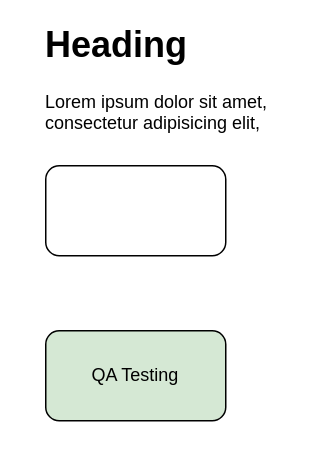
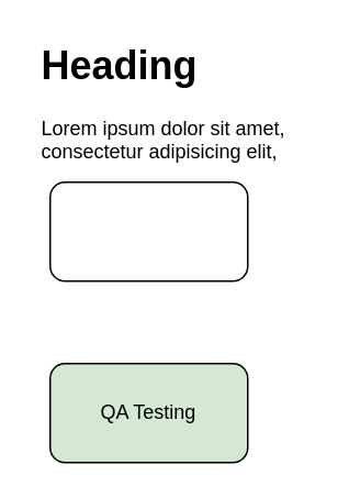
- <mxCell id="3" value="&lt;h1&gt;Heading&lt;/h1&gt;&lt;p&gt;Lorem ipsum dolor sit amet, consectetur adipisicing elit, sed do eiusmod tempor incididunt ut labore et dolore magna aliqua.&lt;/p&gt;" style="text;html=1;strokeColor=none;fillColor=none;spacing=5;spacingTop=-20;whiteSpace=wrap;overflow=hidden;rounded=0;" vertex="1" parent="1"><mxGeometry x="25" y="10" width="170" height="80" as="geometry" /></mxCell>
+ <mxCell id="3" value="&lt;h1&gt;Heading&lt;/h1&gt;&lt;p&gt;Lorem ipsum dolor sit amet, consectetur adipisicing elit, sed do eiusmod tempor incididunt ut labore et dolore magna aliqua.&lt;/p&gt;" style="text;html=1;strokeColor=none;fillColor=none;spacing=5;spacingTop=-20;whiteSpace=wrap;overflow=hidden;rounded=0;" vertex="1" parent="1"><mxGeometry x="20" y="20" width="170" height="80" as="geometry" /></mxCell>
